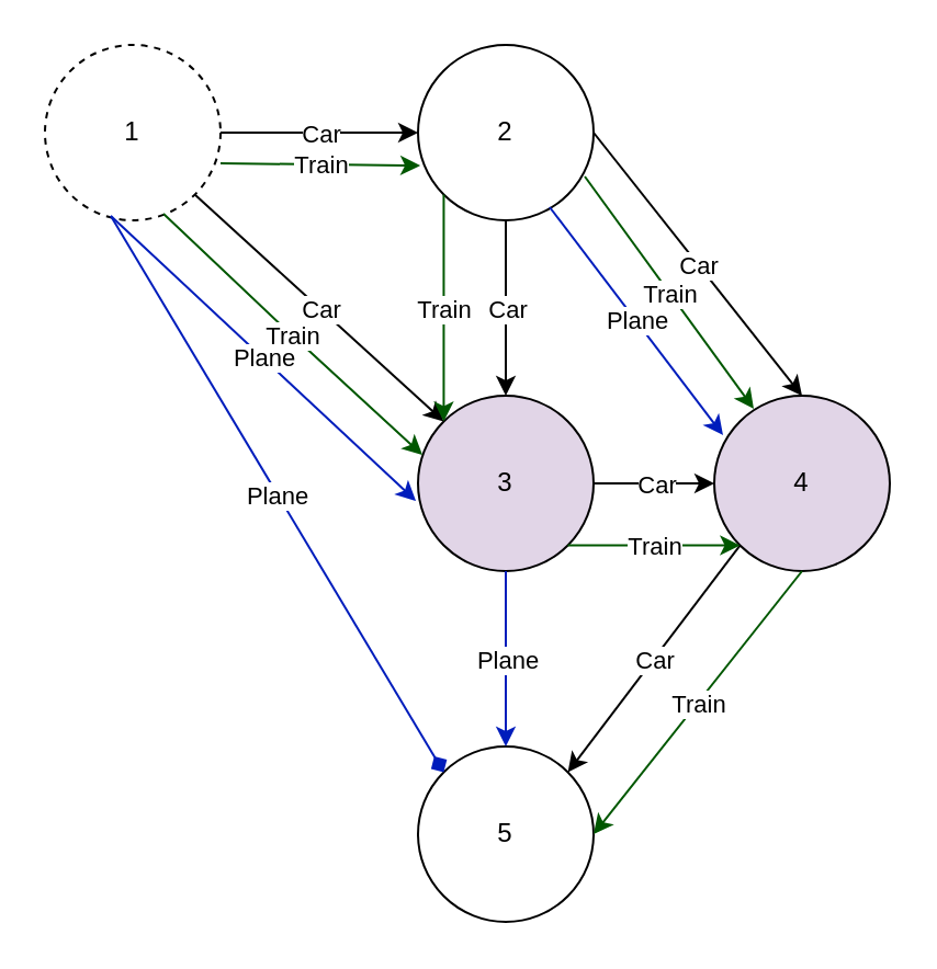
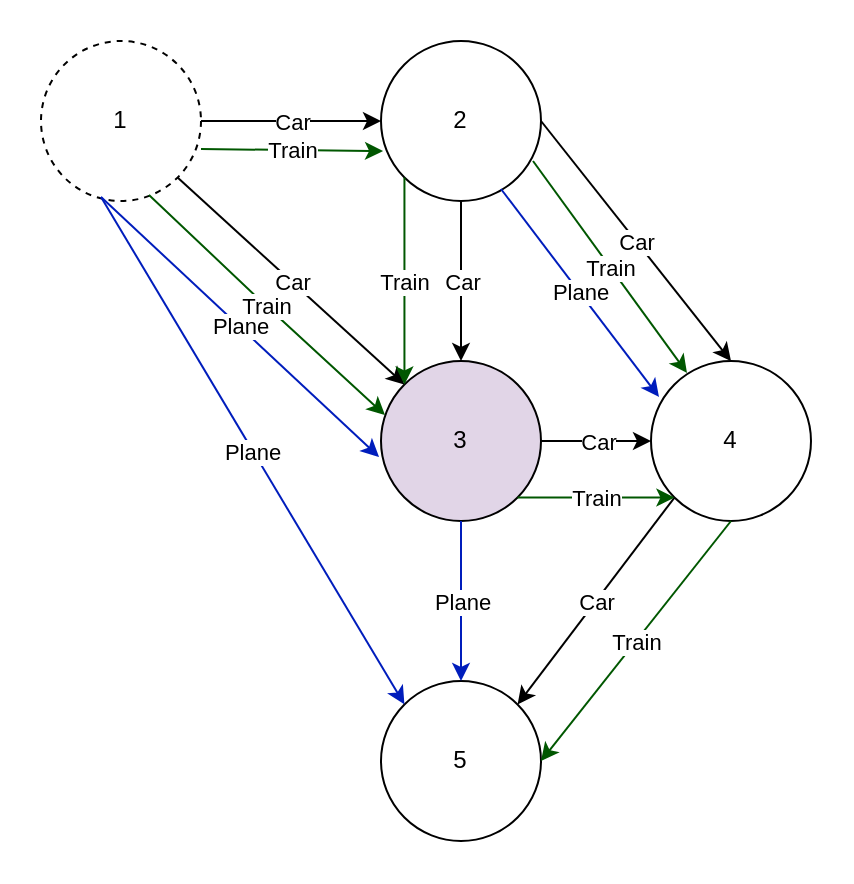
- <mxCell id="5" value="4" style="ellipse;whiteSpace=wrap;html=1;aspect=fixed;fillColor=#e1d5e7;" vertex="1" parent="1"><mxGeometry x="325" y="180" width="80" height="80" as="geometry" /></mxCell>
+ <mxCell id="5" value="4" style="ellipse;whiteSpace=wrap;html=1;aspect=fixed;" vertex="1" parent="1"><mxGeometry x="325" y="180" width="80" height="80" as="geometry" /></mxCell>
- <mxCell id="29" value="" style="endArrow=diamond;html=1;rounded=0;exitX=0.375;exitY=0.975;exitDx=0;exitDy=0;entryX=0;entryY=0;entryDx=0;entryDy=0;exitPerimeter=0;fillColor=#0050ef;strokeColor=#001DBC;" edge="1" parent="1" source="2" target="6"><mxGeometry relative="1" as="geometry"><mxPoint x="30" y="410" as="sourcePoint" /><mxPoint x="160" y="530" as="targetPoint" /></mxGeometry></mxCell>
+ <mxCell id="29" value="" style="endArrow=classic;html=1;rounded=0;exitX=0.375;exitY=0.975;exitDx=0;exitDy=0;entryX=0;entryY=0;entryDx=0;entryDy=0;exitPerimeter=0;fillColor=#0050ef;strokeColor=#001DBC;" edge="1" parent="1" source="2" target="6"><mxGeometry relative="1" as="geometry"><mxPoint x="30" y="410" as="sourcePoint" /><mxPoint x="160" y="530" as="targetPoint" /></mxGeometry></mxCell>
